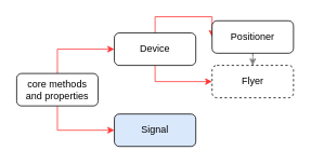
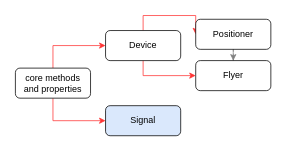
- <mxCell id="11" value="Flyer" style="rounded=1;whiteSpace=wrap;html=1;dashed=1;" vertex="1" parent="1"><mxGeometry x="260" y="80" width="100" height="40" as="geometry" /></mxCell>
+ <mxCell id="11" value="Flyer" style="rounded=1;whiteSpace=wrap;html=1;" vertex="1" parent="1"><mxGeometry x="260" y="80" width="100" height="40" as="geometry" /></mxCell>
